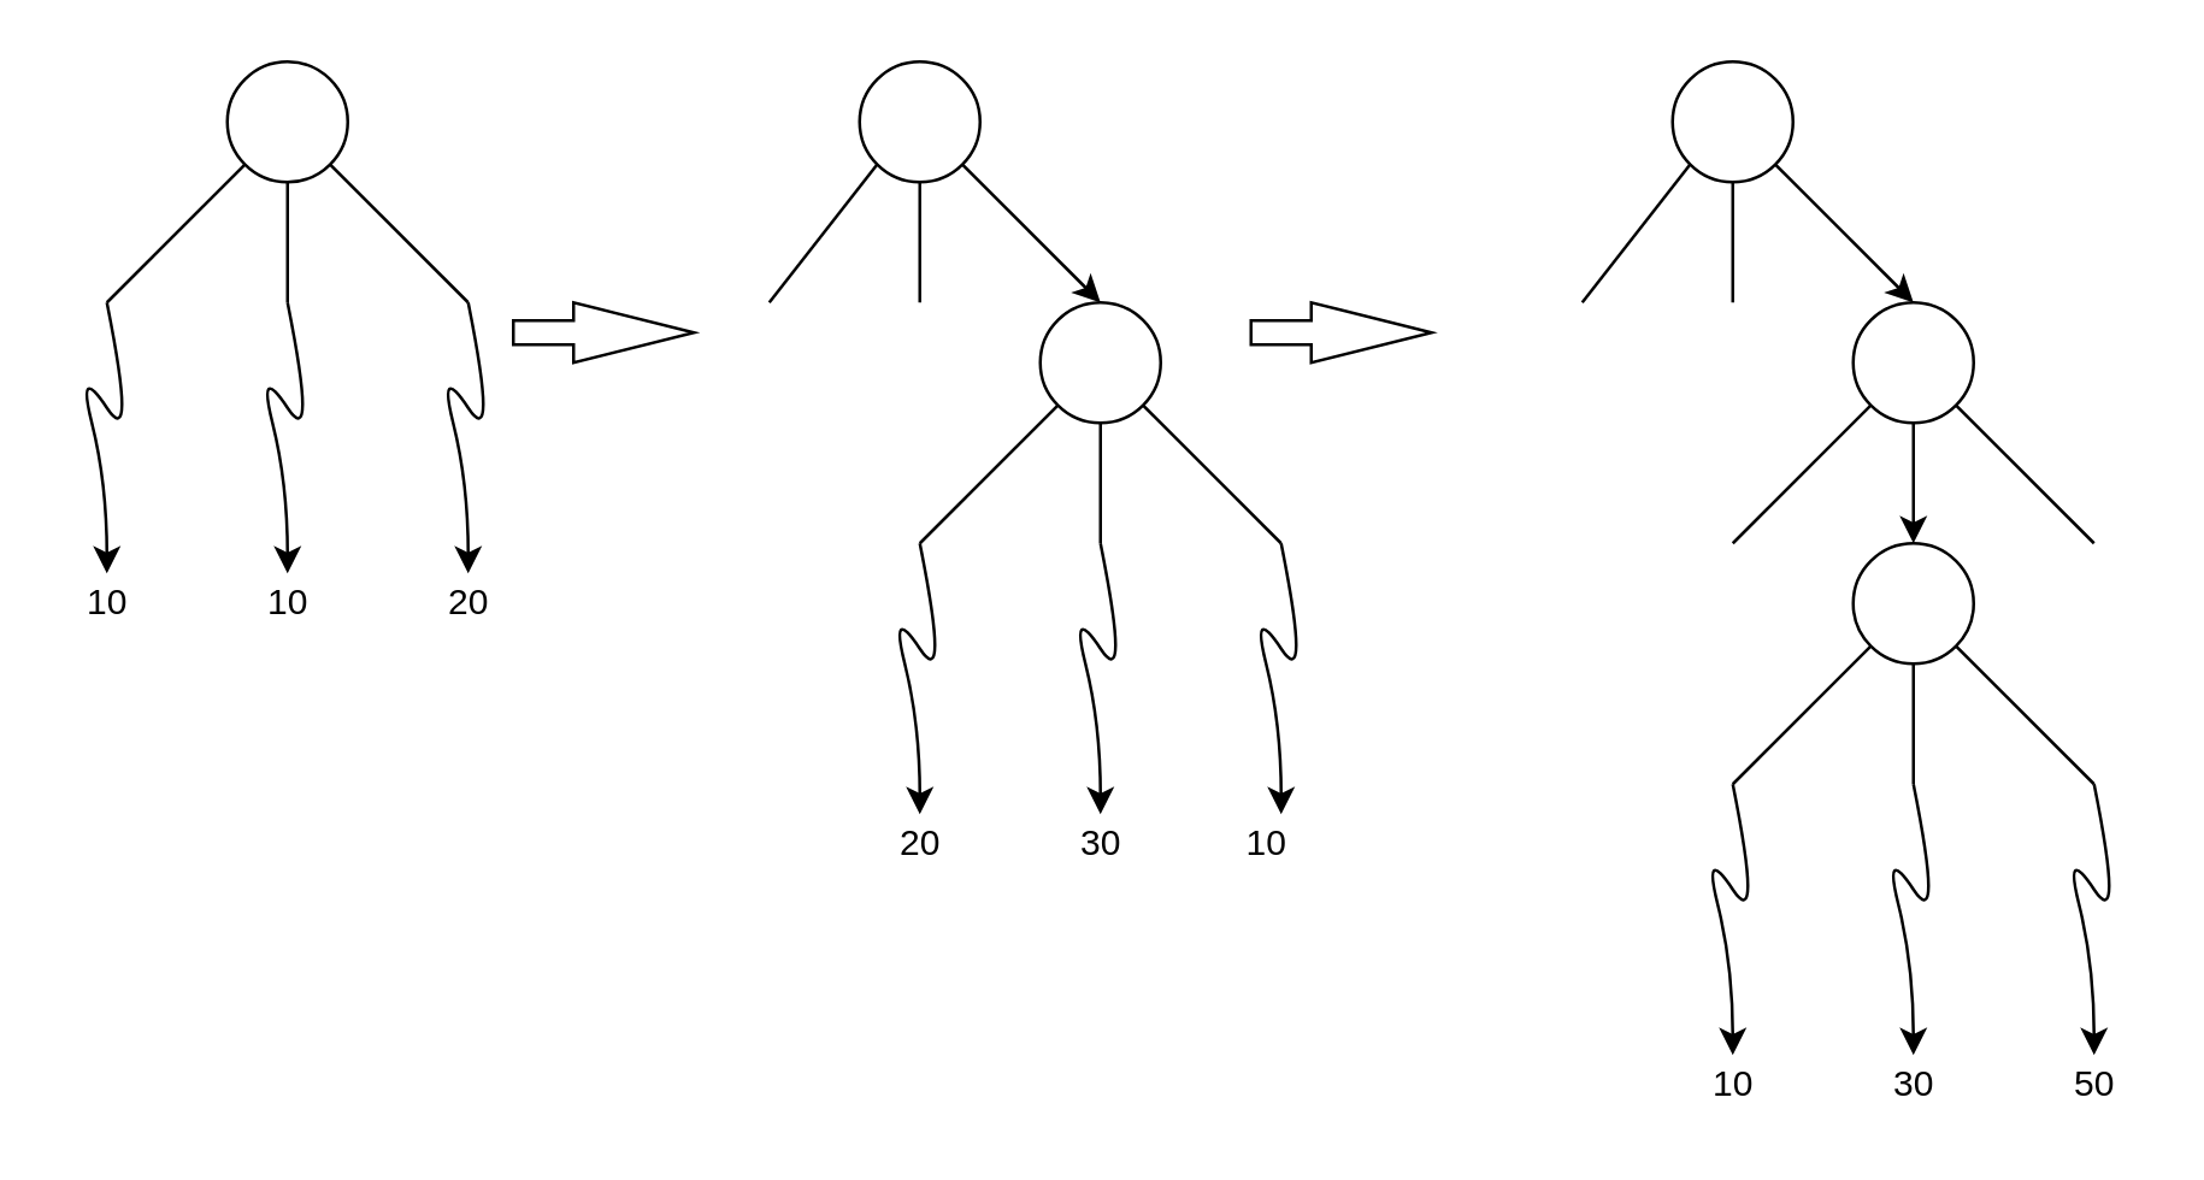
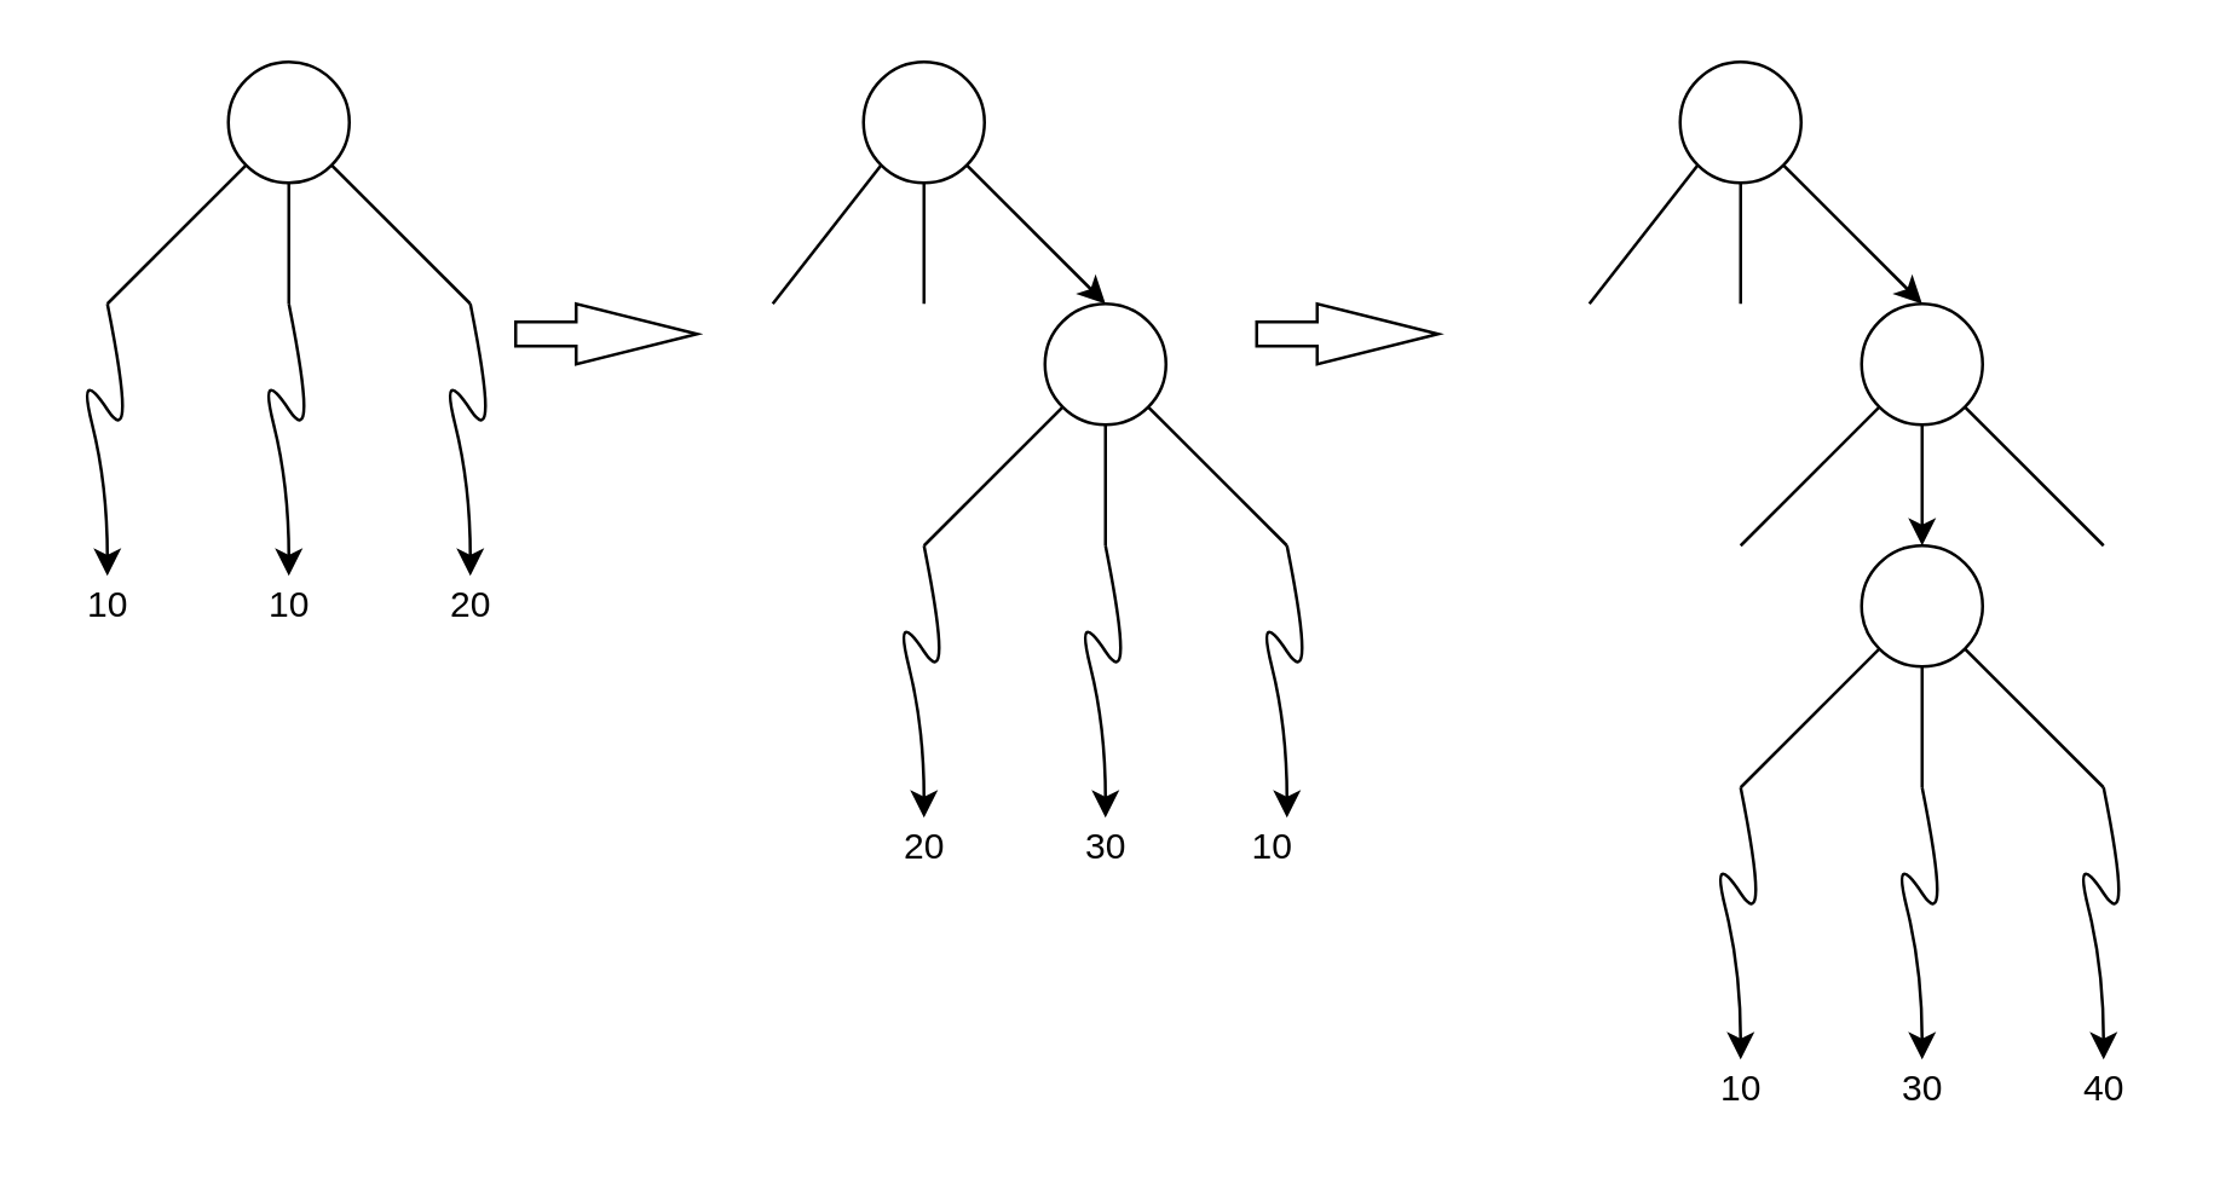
- <mxCell id="45" value="50" style="text;html=1;align=center;verticalAlign=middle;resizable=0;points=[];autosize=1;strokeColor=none;" vertex="1" parent="1"><mxGeometry x="680" y="350" width="30" height="20" as="geometry" /></mxCell>
+ <mxCell id="45" value="40" style="text;html=1;align=center;verticalAlign=middle;resizable=0;points=[];autosize=1;strokeColor=none;" vertex="1" parent="1"><mxGeometry x="680" y="350" width="30" height="20" as="geometry" /></mxCell>
